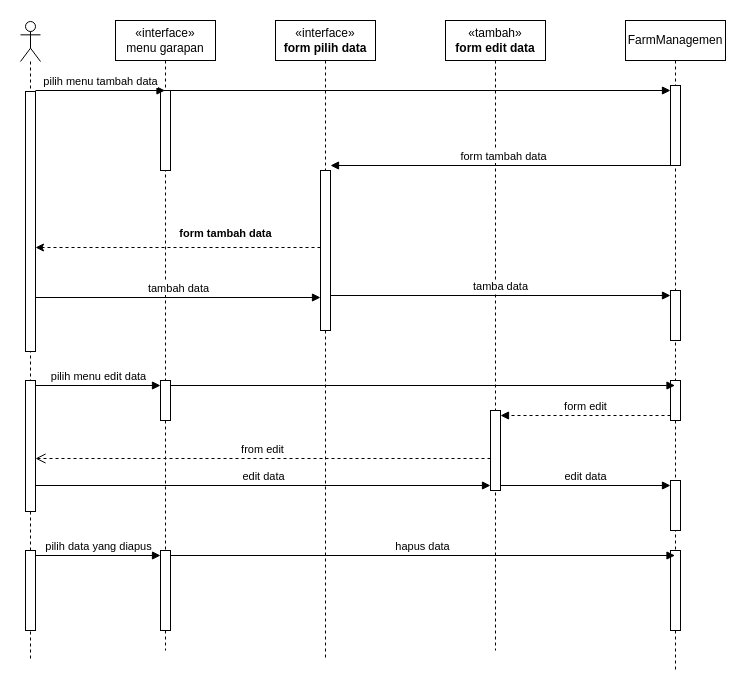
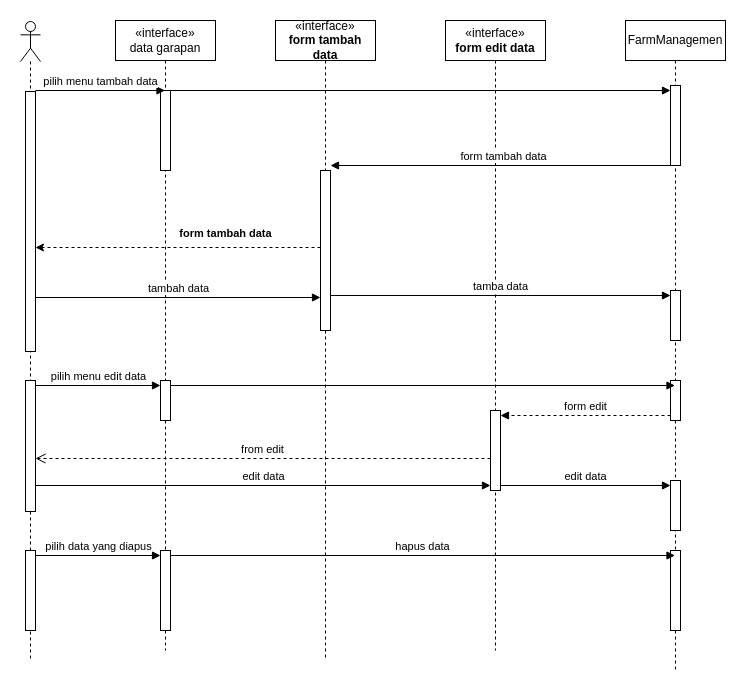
- <mxCell id="6" value="«interface»&lt;br&gt;menu garapan" style="shape=umlLifeline;perimeter=lifelinePerimeter;whiteSpace=wrap;html=1;container=1;dropTarget=0;collapsible=0;recursiveResize=0;outlineConnect=0;portConstraint=eastwest;newEdgeStyle={&quot;curved&quot;:0,&quot;rounded&quot;:0};" vertex="1" parent="1"><mxGeometry x="115" y="20" width="100" height="630" as="geometry" /></mxCell>
+ <mxCell id="6" value="«interface»&lt;br&gt;data garapan" style="shape=umlLifeline;perimeter=lifelinePerimeter;whiteSpace=wrap;html=1;container=1;dropTarget=0;collapsible=0;recursiveResize=0;outlineConnect=0;portConstraint=eastwest;newEdgeStyle={&quot;curved&quot;:0,&quot;rounded&quot;:0};" vertex="1" parent="1"><mxGeometry x="115" y="20" width="100" height="630" as="geometry" /></mxCell>
- <mxCell id="10" value="«interface»&lt;br&gt;&lt;b&gt;form pilih data&lt;/b&gt;" style="shape=umlLifeline;perimeter=lifelinePerimeter;whiteSpace=wrap;html=1;container=1;dropTarget=0;collapsible=0;recursiveResize=0;outlineConnect=0;portConstraint=eastwest;newEdgeStyle={&quot;curved&quot;:0,&quot;rounded&quot;:0};" vertex="1" parent="1"><mxGeometry x="275" y="20" width="100" height="640" as="geometry" /></mxCell>
+ <mxCell id="10" value="«interface»&lt;br&gt;&lt;b&gt;form tambah data&lt;/b&gt;" style="shape=umlLifeline;perimeter=lifelinePerimeter;whiteSpace=wrap;html=1;container=1;dropTarget=0;collapsible=0;recursiveResize=0;outlineConnect=0;portConstraint=eastwest;newEdgeStyle={&quot;curved&quot;:0,&quot;rounded&quot;:0};" vertex="1" parent="1"><mxGeometry x="275" y="20" width="100" height="640" as="geometry" /></mxCell>
- <mxCell id="12" value="«tambah»&lt;br&gt;&lt;b&gt;form edit data&lt;/b&gt;" style="shape=umlLifeline;perimeter=lifelinePerimeter;whiteSpace=wrap;html=1;container=1;dropTarget=0;collapsible=0;recursiveResize=0;outlineConnect=0;portConstraint=eastwest;newEdgeStyle={&quot;curved&quot;:0,&quot;rounded&quot;:0};" vertex="1" parent="1"><mxGeometry x="445" y="20" width="100" height="630" as="geometry" /></mxCell>
+ <mxCell id="12" value="«interface»&lt;br&gt;&lt;b&gt;form edit data&lt;/b&gt;" style="shape=umlLifeline;perimeter=lifelinePerimeter;whiteSpace=wrap;html=1;container=1;dropTarget=0;collapsible=0;recursiveResize=0;outlineConnect=0;portConstraint=eastwest;newEdgeStyle={&quot;curved&quot;:0,&quot;rounded&quot;:0};" vertex="1" parent="1"><mxGeometry x="445" y="20" width="100" height="630" as="geometry" /></mxCell>
